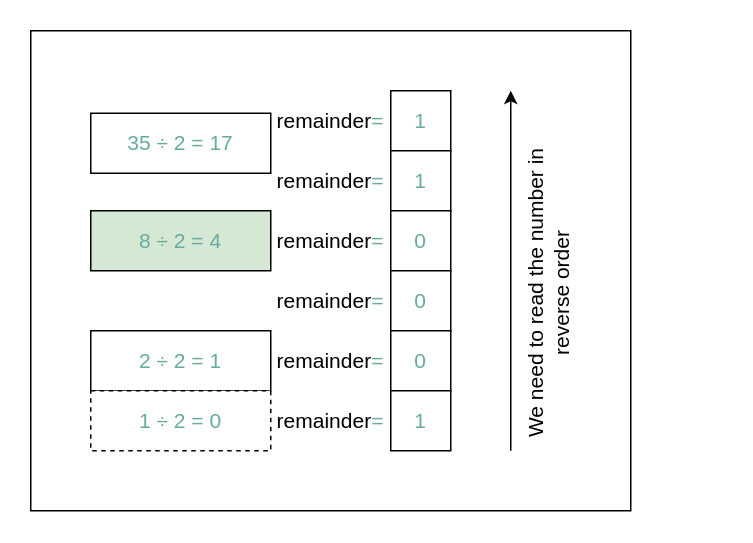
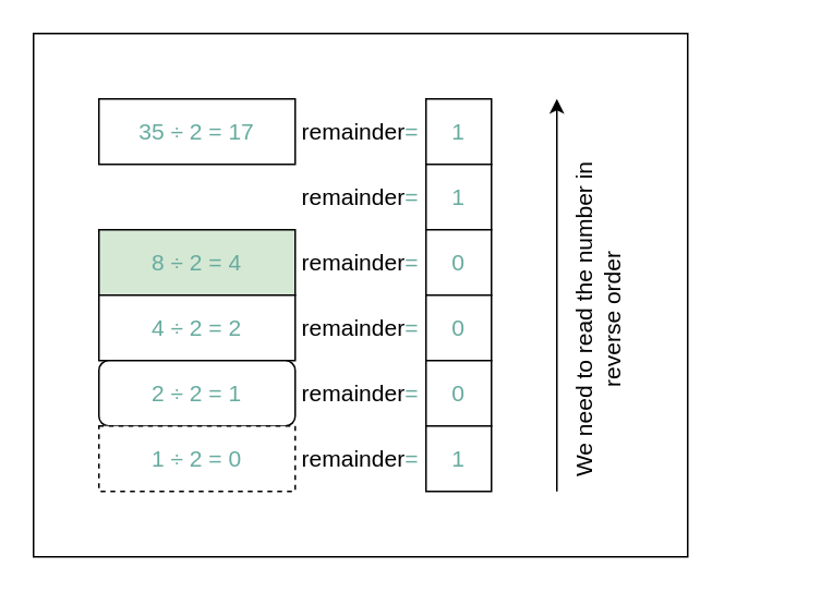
- <mxCell id="3" value="35 ÷ 2 = 17" style="rounded=0;whiteSpace=wrap;html=1;labelBackgroundColor=none;fontSize=14;fontColor=#67AB9F;" vertex="1" parent="1"><mxGeometry x="60" y="75" width="120" height="40" as="geometry" /></mxCell>
+ <mxCell id="3" value="35 ÷ 2 = 17" style="rounded=0;whiteSpace=wrap;html=1;labelBackgroundColor=none;fontSize=14;fontColor=#67AB9F;" vertex="1" parent="1"><mxGeometry x="60" y="60" width="120" height="40" as="geometry" /></mxCell>
+ <mxCell id="6" value="4 ÷ 2 = 2" style="rounded=0;whiteSpace=wrap;html=1;labelBackgroundColor=none;fontSize=14;fontColor=#67AB9F;" vertex="1" parent="1"><mxGeometry x="60" y="180" width="120" height="40" as="geometry" /></mxCell>
- <mxCell id="7" value="2 ÷ 2 = 1" style="rounded=0;whiteSpace=wrap;html=1;labelBackgroundColor=none;fontSize=14;fontColor=#67AB9F;" vertex="1" parent="1"><mxGeometry x="60" y="220" width="120" height="40" as="geometry" /></mxCell>
+ <mxCell id="7" value="2 ÷ 2 = 1" style="whiteSpace=wrap;html=1;labelBackgroundColor=none;fontSize=14;fontColor=#67AB9F;rounded=1;" vertex="1" parent="1"><mxGeometry x="60" y="220" width="120" height="40" as="geometry" /></mxCell>
